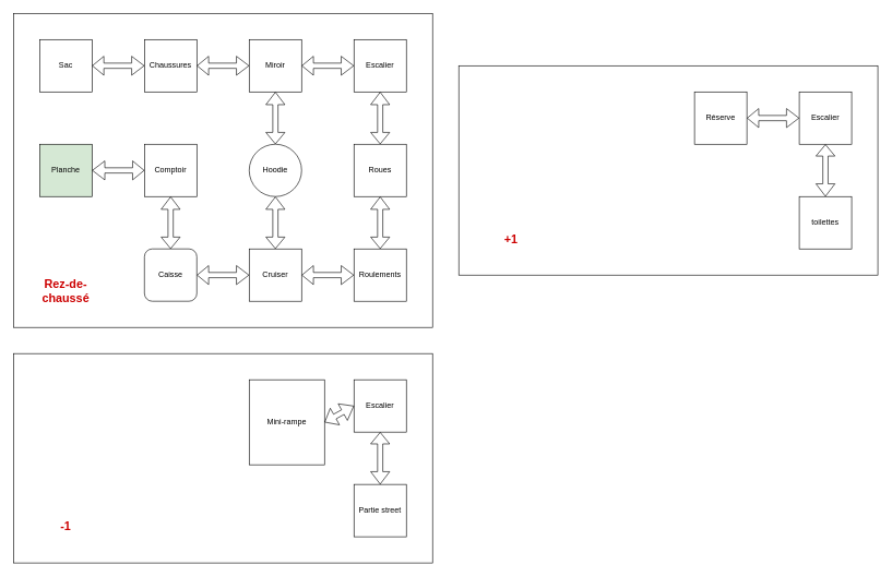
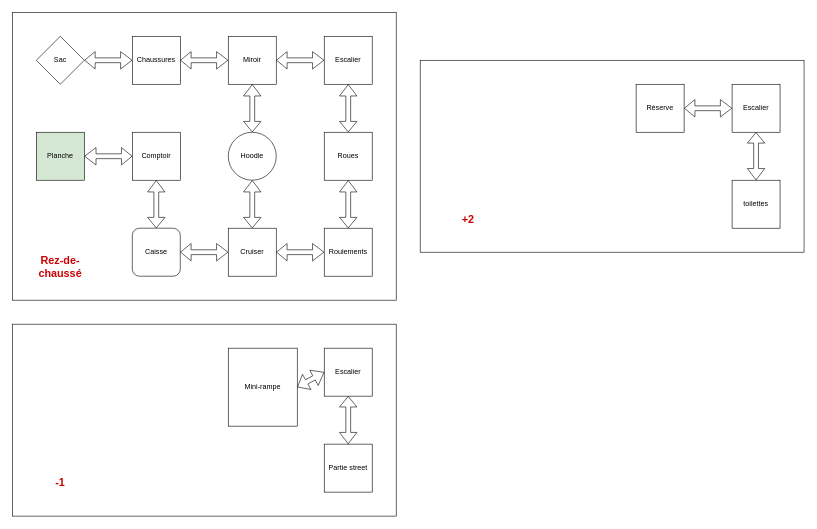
- <mxCell id="24" value="Sac" style="whiteSpace=wrap;html=1;aspect=fixed;" vertex="1" parent="1"><mxGeometry x="60" y="60" width="80" height="80" as="geometry" /></mxCell>
+ <mxCell id="24" value="Sac" style="rhombus;whiteSpace=wrap;html=1;aspect=fixed;" vertex="1" parent="1"><mxGeometry x="60" y="60" width="80" height="80" as="geometry" /></mxCell>
- <mxCell id="40" value="&lt;b&gt;&lt;font style=&quot;font-size: 18px;&quot; color=&quot;#CC0000&quot;&gt;+1&lt;/font&gt;&lt;/b&gt;" style="text;html=1;strokeColor=none;fillColor=none;align=center;verticalAlign=middle;whiteSpace=wrap;rounded=0;" vertex="1" parent="1"><mxGeometry x="740" y="350" width="80" height="30" as="geometry" /></mxCell>
+ <mxCell id="40" value="&lt;b&gt;&lt;font style=&quot;font-size: 18px;&quot; color=&quot;#CC0000&quot;&gt;+2&lt;/font&gt;&lt;/b&gt;" style="text;html=1;strokeColor=none;fillColor=none;align=center;verticalAlign=middle;whiteSpace=wrap;rounded=0;" vertex="1" parent="1"><mxGeometry x="740" y="350" width="80" height="30" as="geometry" /></mxCell>
